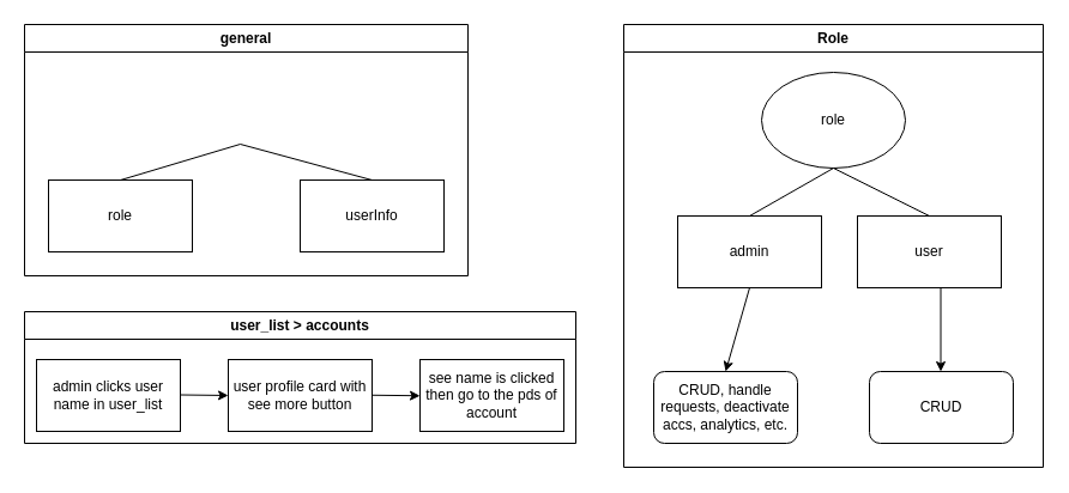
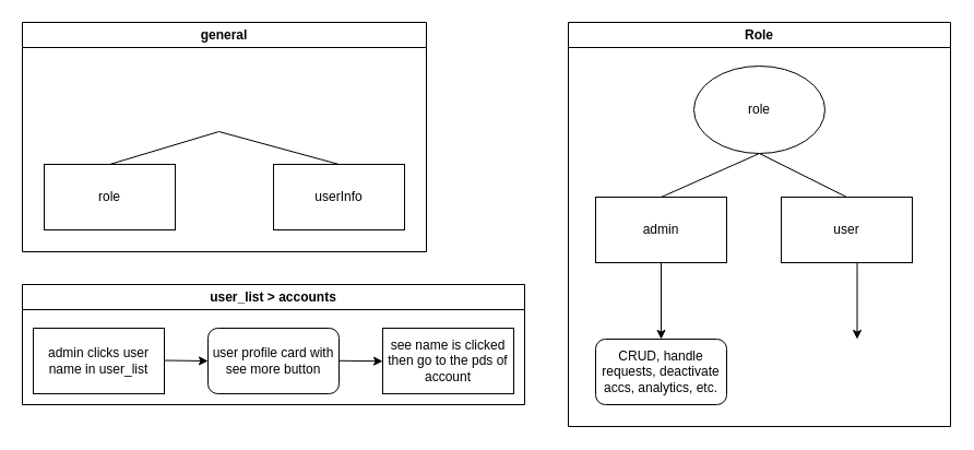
- <mxCell id="4" value="admin" style="rounded=0;whiteSpace=wrap;html=1;" vertex="1" parent="2"><mxGeometry x="45" y="160" width="120" height="60" as="geometry" /></mxCell>
+ <mxCell id="4" value="admin" style="rounded=0;whiteSpace=wrap;html=1;" vertex="1" parent="2"><mxGeometry x="25" y="160" width="120" height="60" as="geometry" /></mxCell>
- <mxCell id="20" value="user profile card with see more button" style="rounded=0;whiteSpace=wrap;html=1;" vertex="1" parent="17"><mxGeometry x="170" y="40" width="120" height="60" as="geometry" /></mxCell>
+ <mxCell id="20" value="user profile card with see more button" style="whiteSpace=wrap;html=1;rounded=1;" vertex="1" parent="17"><mxGeometry x="170" y="40" width="120" height="60" as="geometry" /></mxCell>
- <mxCell id="10" value="CRUD" style="rounded=1;whiteSpace=wrap;html=1;" vertex="1" parent="2"><mxGeometry x="205" y="290" width="120" height="60" as="geometry" /></mxCell>
